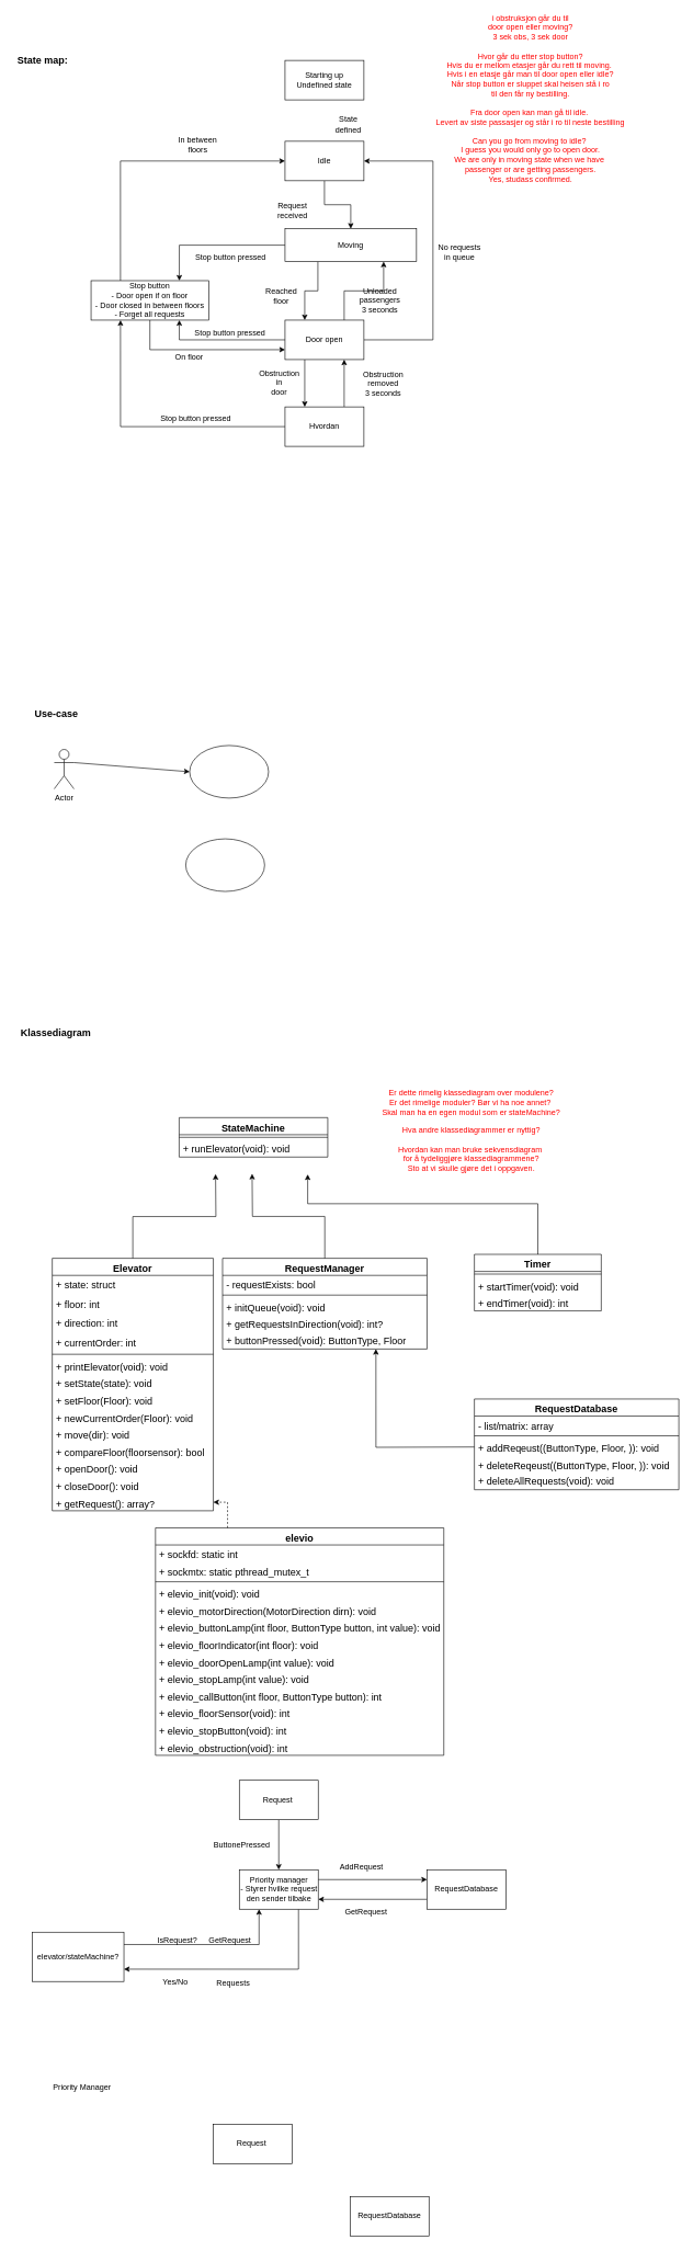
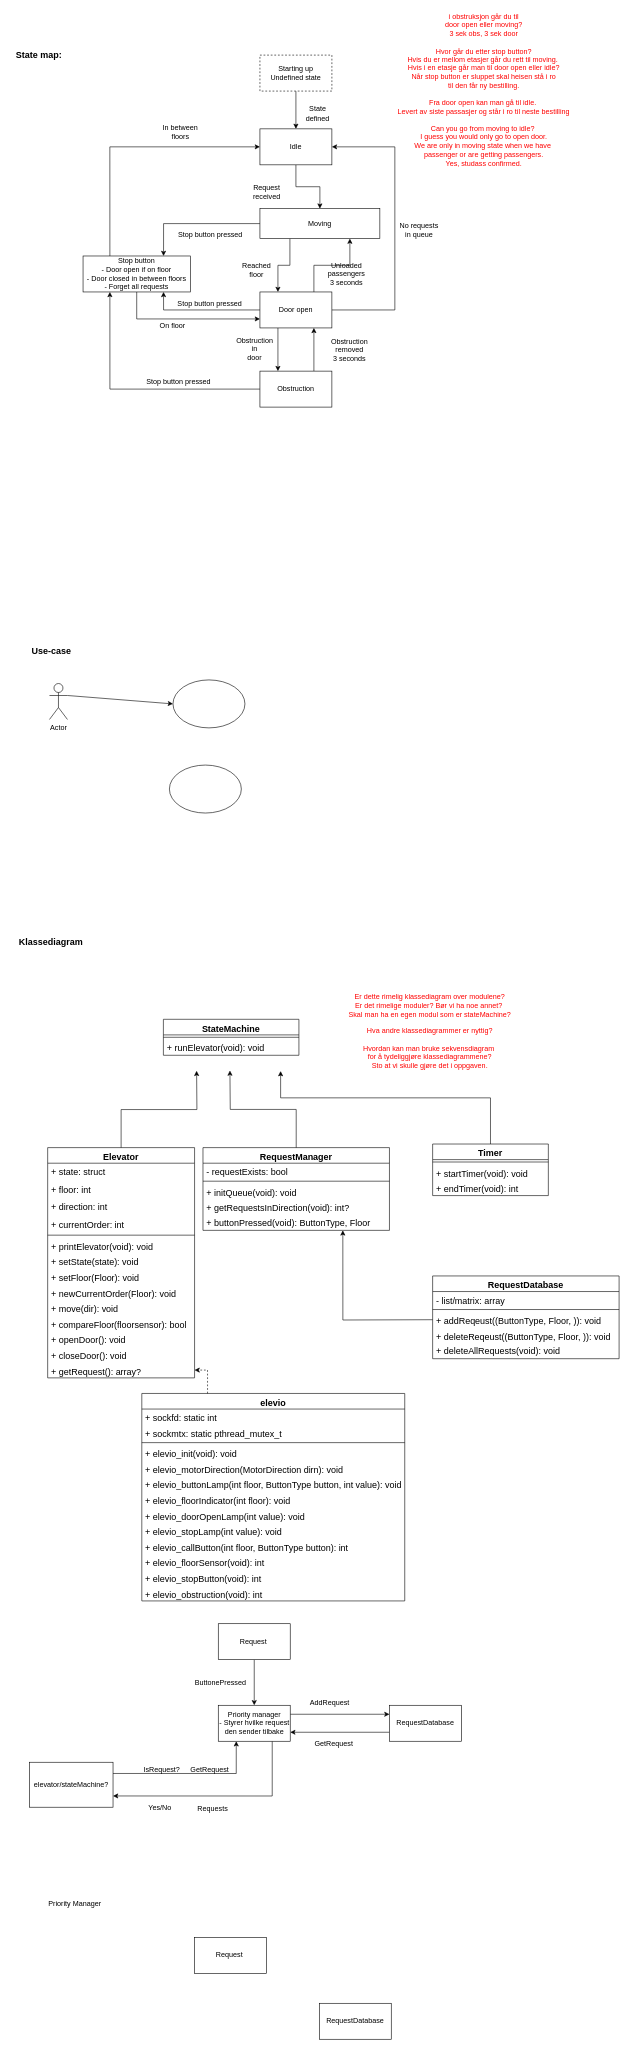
- <mxCell id="3" value="Starting up&lt;br&gt;Undefined state" style="rounded=0;whiteSpace=wrap;html=1;" parent="1" vertex="1"><mxGeometry x="433" y="90" width="120" height="60" as="geometry" /></mxCell>
+ <mxCell id="3" value="Starting up&lt;br&gt;Undefined state" style="rounded=0;whiteSpace=wrap;html=1;dashed=1;" parent="1" vertex="1"><mxGeometry x="433" y="90" width="120" height="60" as="geometry" /></mxCell>
+ <mxCell id="2" style="edgeStyle=orthogonalEdgeStyle;rounded=0;orthogonalLoop=1;jettySize=auto;html=1;exitX=0.5;exitY=1;exitDx=0;exitDy=0;entryX=0.5;entryY=0;entryDx=0;entryDy=0;" parent="1" source="3" target="5" edge="1"><mxGeometry relative="1" as="geometry" /></mxCell>
- <mxCell id="22" value="&lt;div&gt;Hvordan&lt;/div&gt;" style="rounded=0;whiteSpace=wrap;html=1;" parent="1" vertex="1"><mxGeometry x="433" y="617" width="120" height="60" as="geometry" /></mxCell>
+ <mxCell id="22" value="&lt;div&gt;Obstruction&lt;/div&gt;" style="rounded=0;whiteSpace=wrap;html=1;" parent="1" vertex="1"><mxGeometry x="433" y="617" width="120" height="60" as="geometry" /></mxCell>
